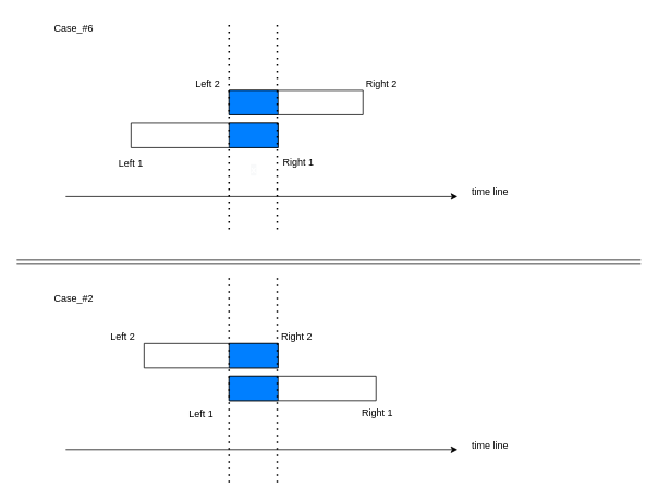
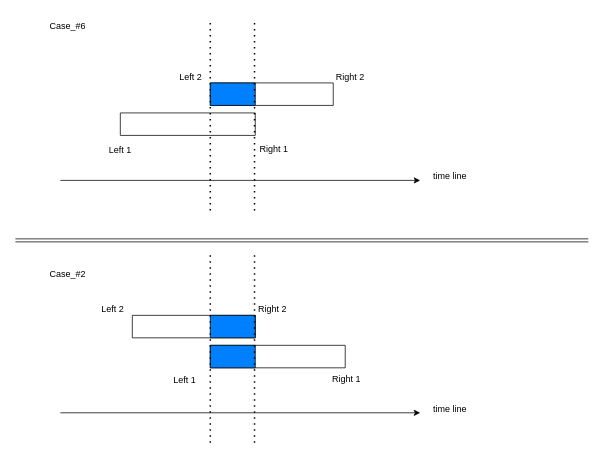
- <mxCell id="8" value="&#10;&lt;b style=&quot;color: rgb(0, 0, 0); font-family: Helvetica; font-size: 12px; font-style: normal; font-variant-ligatures: normal; font-variant-caps: normal; letter-spacing: normal; orphans: 2; text-align: center; text-indent: 0px; text-transform: none; widows: 2; word-spacing: 0px; -webkit-text-stroke-width: 0px; background-color: rgb(248, 249, 250); text-decoration-thickness: initial; text-decoration-style: initial; text-decoration-color: initial;&quot;&gt;&lt;font color=&quot;#ffffff&quot;&gt;x&lt;/font&gt;&lt;/b&gt;&#10;&#10;" style="verticalLabelPosition=bottom;verticalAlign=top;html=1;shape=mxgraph.basic.rect;fillColor2=none;strokeWidth=1;size=20;indent=5;fillColor=#007FFF;" vertex="1" parent="1"><mxGeometry x="280" y="150" width="60" height="30" as="geometry" /></mxCell>
